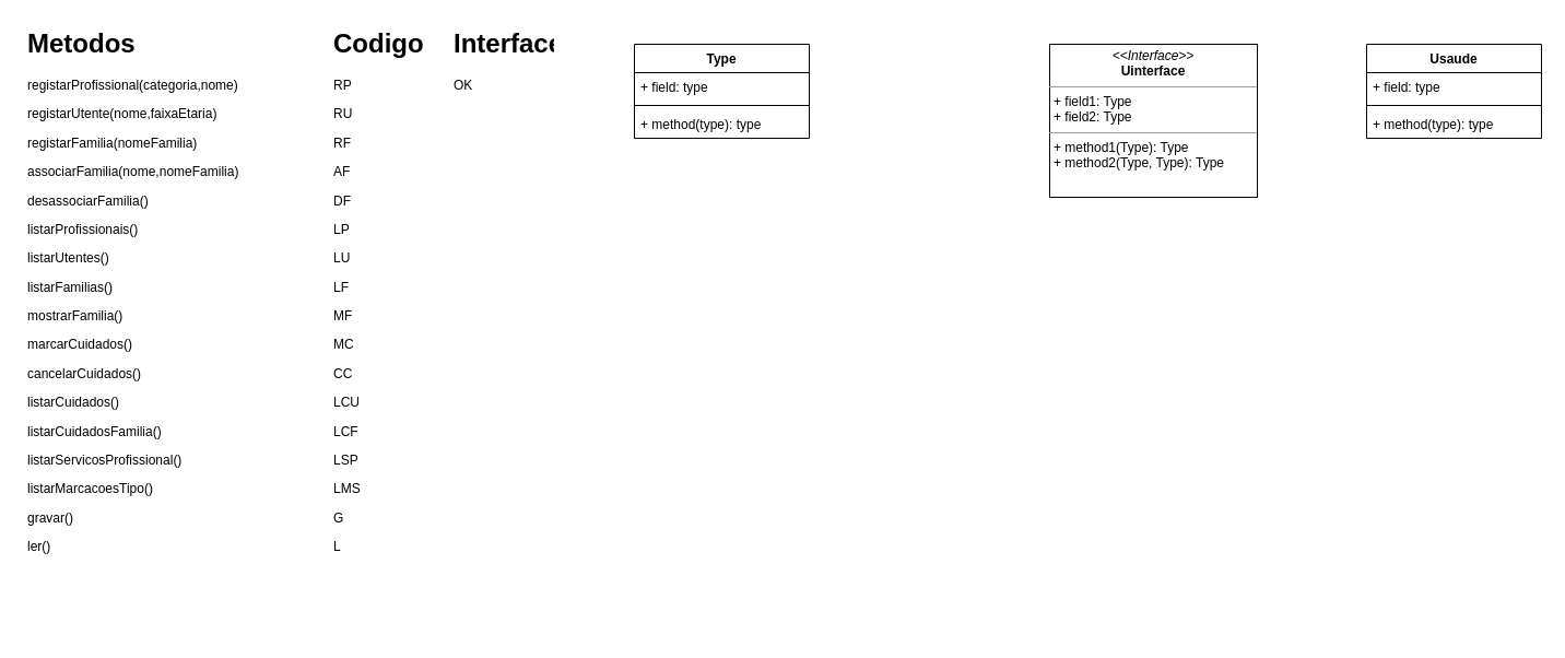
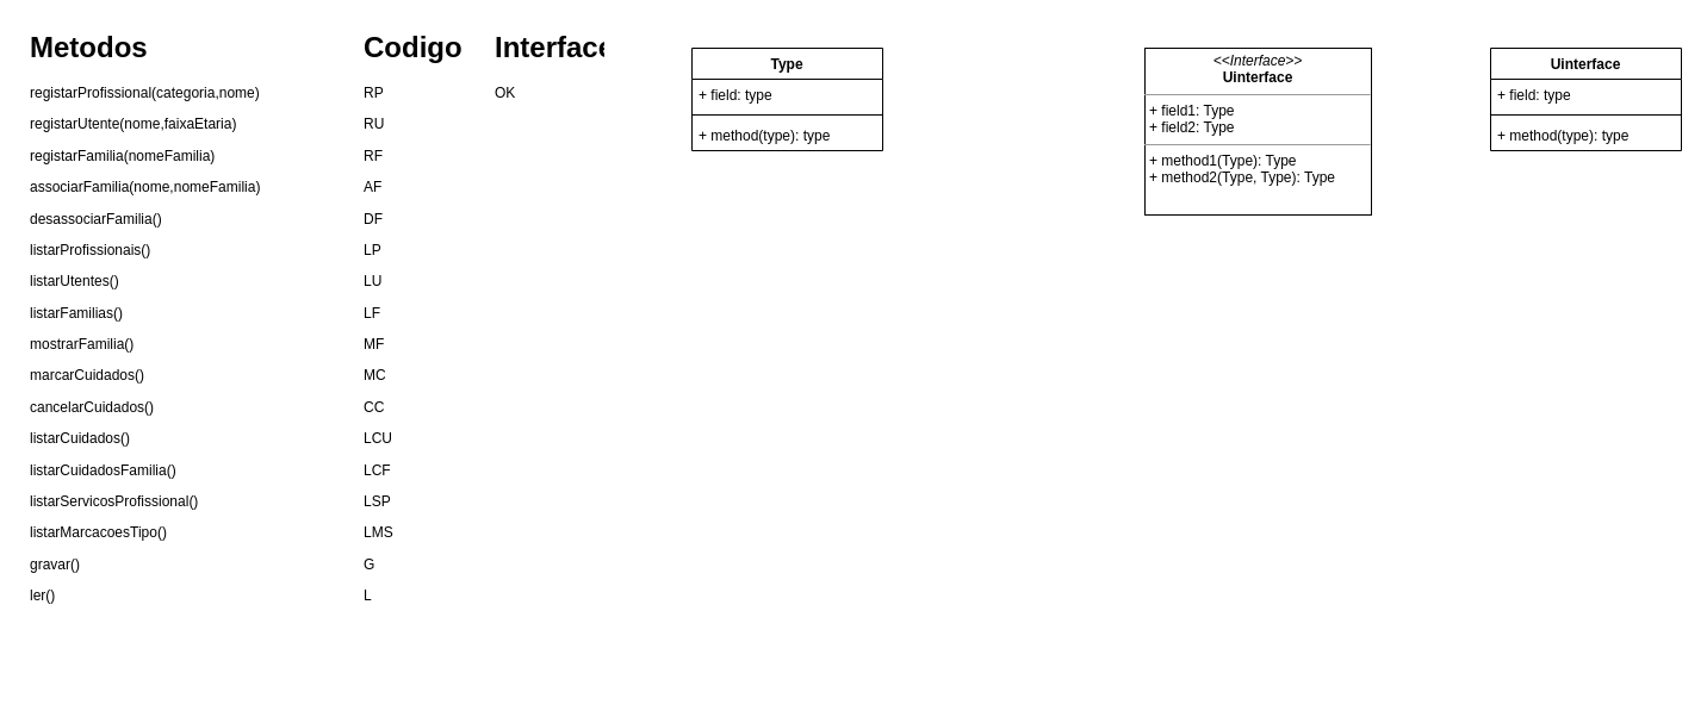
- <mxCell id="4" value="Usaude" style="swimlane;fontStyle=1;align=center;verticalAlign=top;childLayout=stackLayout;horizontal=1;startSize=26;horizontalStack=0;resizeParent=1;resizeParentMax=0;resizeLast=0;collapsible=1;marginBottom=0;" vertex="1" parent="1"><mxGeometry x="1250" y="40" width="160" height="86" as="geometry" /></mxCell>
+ <mxCell id="4" value="Uinterface" style="swimlane;fontStyle=1;align=center;verticalAlign=top;childLayout=stackLayout;horizontal=1;startSize=26;horizontalStack=0;resizeParent=1;resizeParentMax=0;resizeLast=0;collapsible=1;marginBottom=0;" vertex="1" parent="1"><mxGeometry x="1250" y="40" width="160" height="86" as="geometry" /></mxCell>
